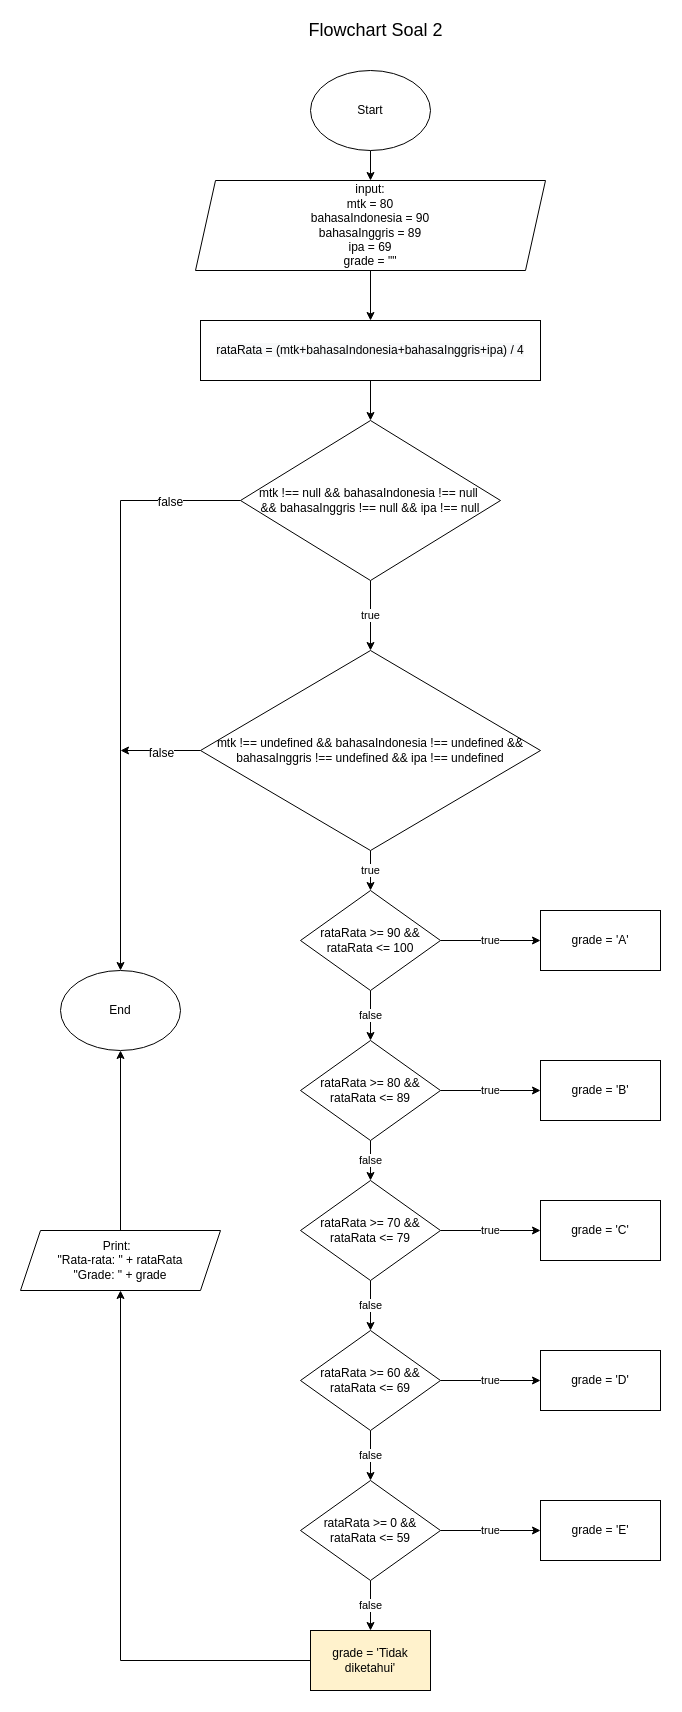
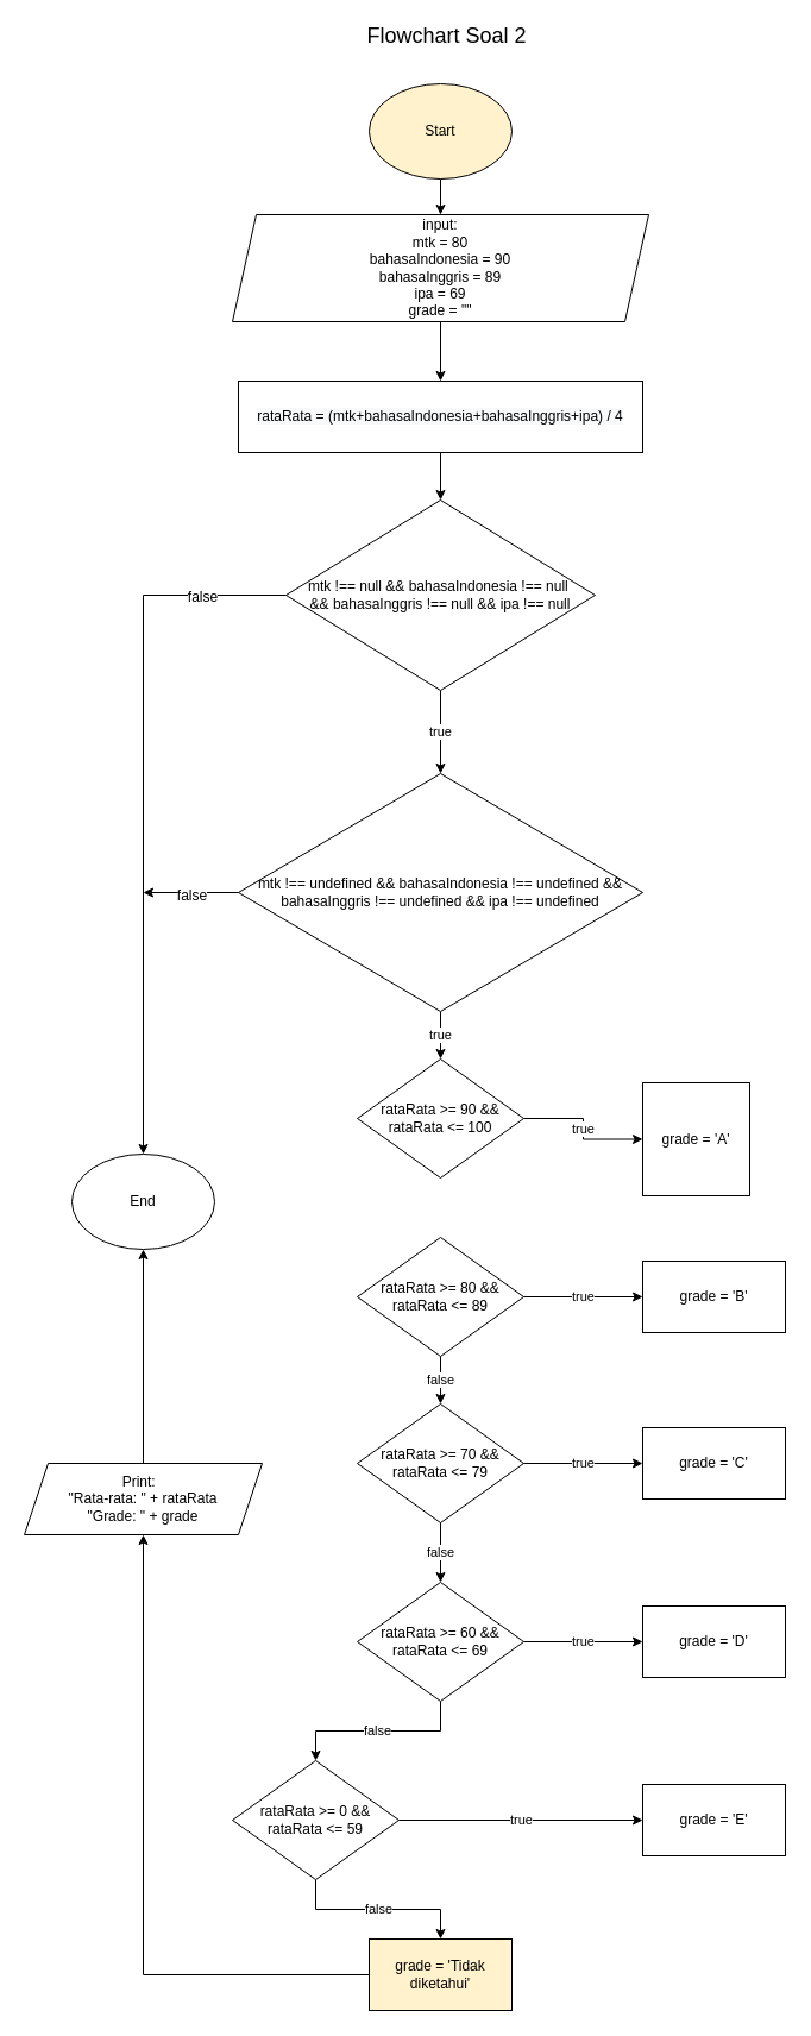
- <mxCell id="3" value="Start" style="ellipse;whiteSpace=wrap;html=1;" parent="1" vertex="1"><mxGeometry x="310" y="70" width="120" height="80" as="geometry" /></mxCell>
+ <mxCell id="3" value="Start" style="ellipse;whiteSpace=wrap;html=1;fillColor=#fff2cc;" parent="1" vertex="1"><mxGeometry x="310" y="70" width="120" height="80" as="geometry" /></mxCell>
- <mxCell id="16" value="grade = 'A'" style="rounded=0;whiteSpace=wrap;html=1;" parent="1" vertex="1"><mxGeometry x="540" y="910" width="120" height="60" as="geometry" /></mxCell>
+ <mxCell id="16" value="grade = 'A'" style="rounded=0;whiteSpace=wrap;html=1;" parent="1" vertex="1"><mxGeometry x="540" y="910" width="90" height="95" as="geometry" /></mxCell>
- <mxCell id="14" value="false" style="edgeStyle=orthogonalEdgeStyle;rounded=0;orthogonalLoop=1;jettySize=auto;html=1;" parent="1" source="15" target="19" edge="1"><mxGeometry relative="1" as="geometry" /></mxCell>
- <mxCell id="28" value="rataRata &amp;gt;= 0 &amp;amp;&amp;amp; rataRata &amp;lt;= 59" style="rhombus;whiteSpace=wrap;html=1;" parent="1" vertex="1"><mxGeometry x="300" y="1480" width="140" height="100" as="geometry" /></mxCell>
+ <mxCell id="28" value="rataRata &amp;gt;= 0 &amp;amp;&amp;amp; rataRata &amp;lt;= 59" style="rhombus;whiteSpace=wrap;html=1;" parent="1" vertex="1"><mxGeometry x="195" y="1480" width="140" height="100" as="geometry" /></mxCell>
